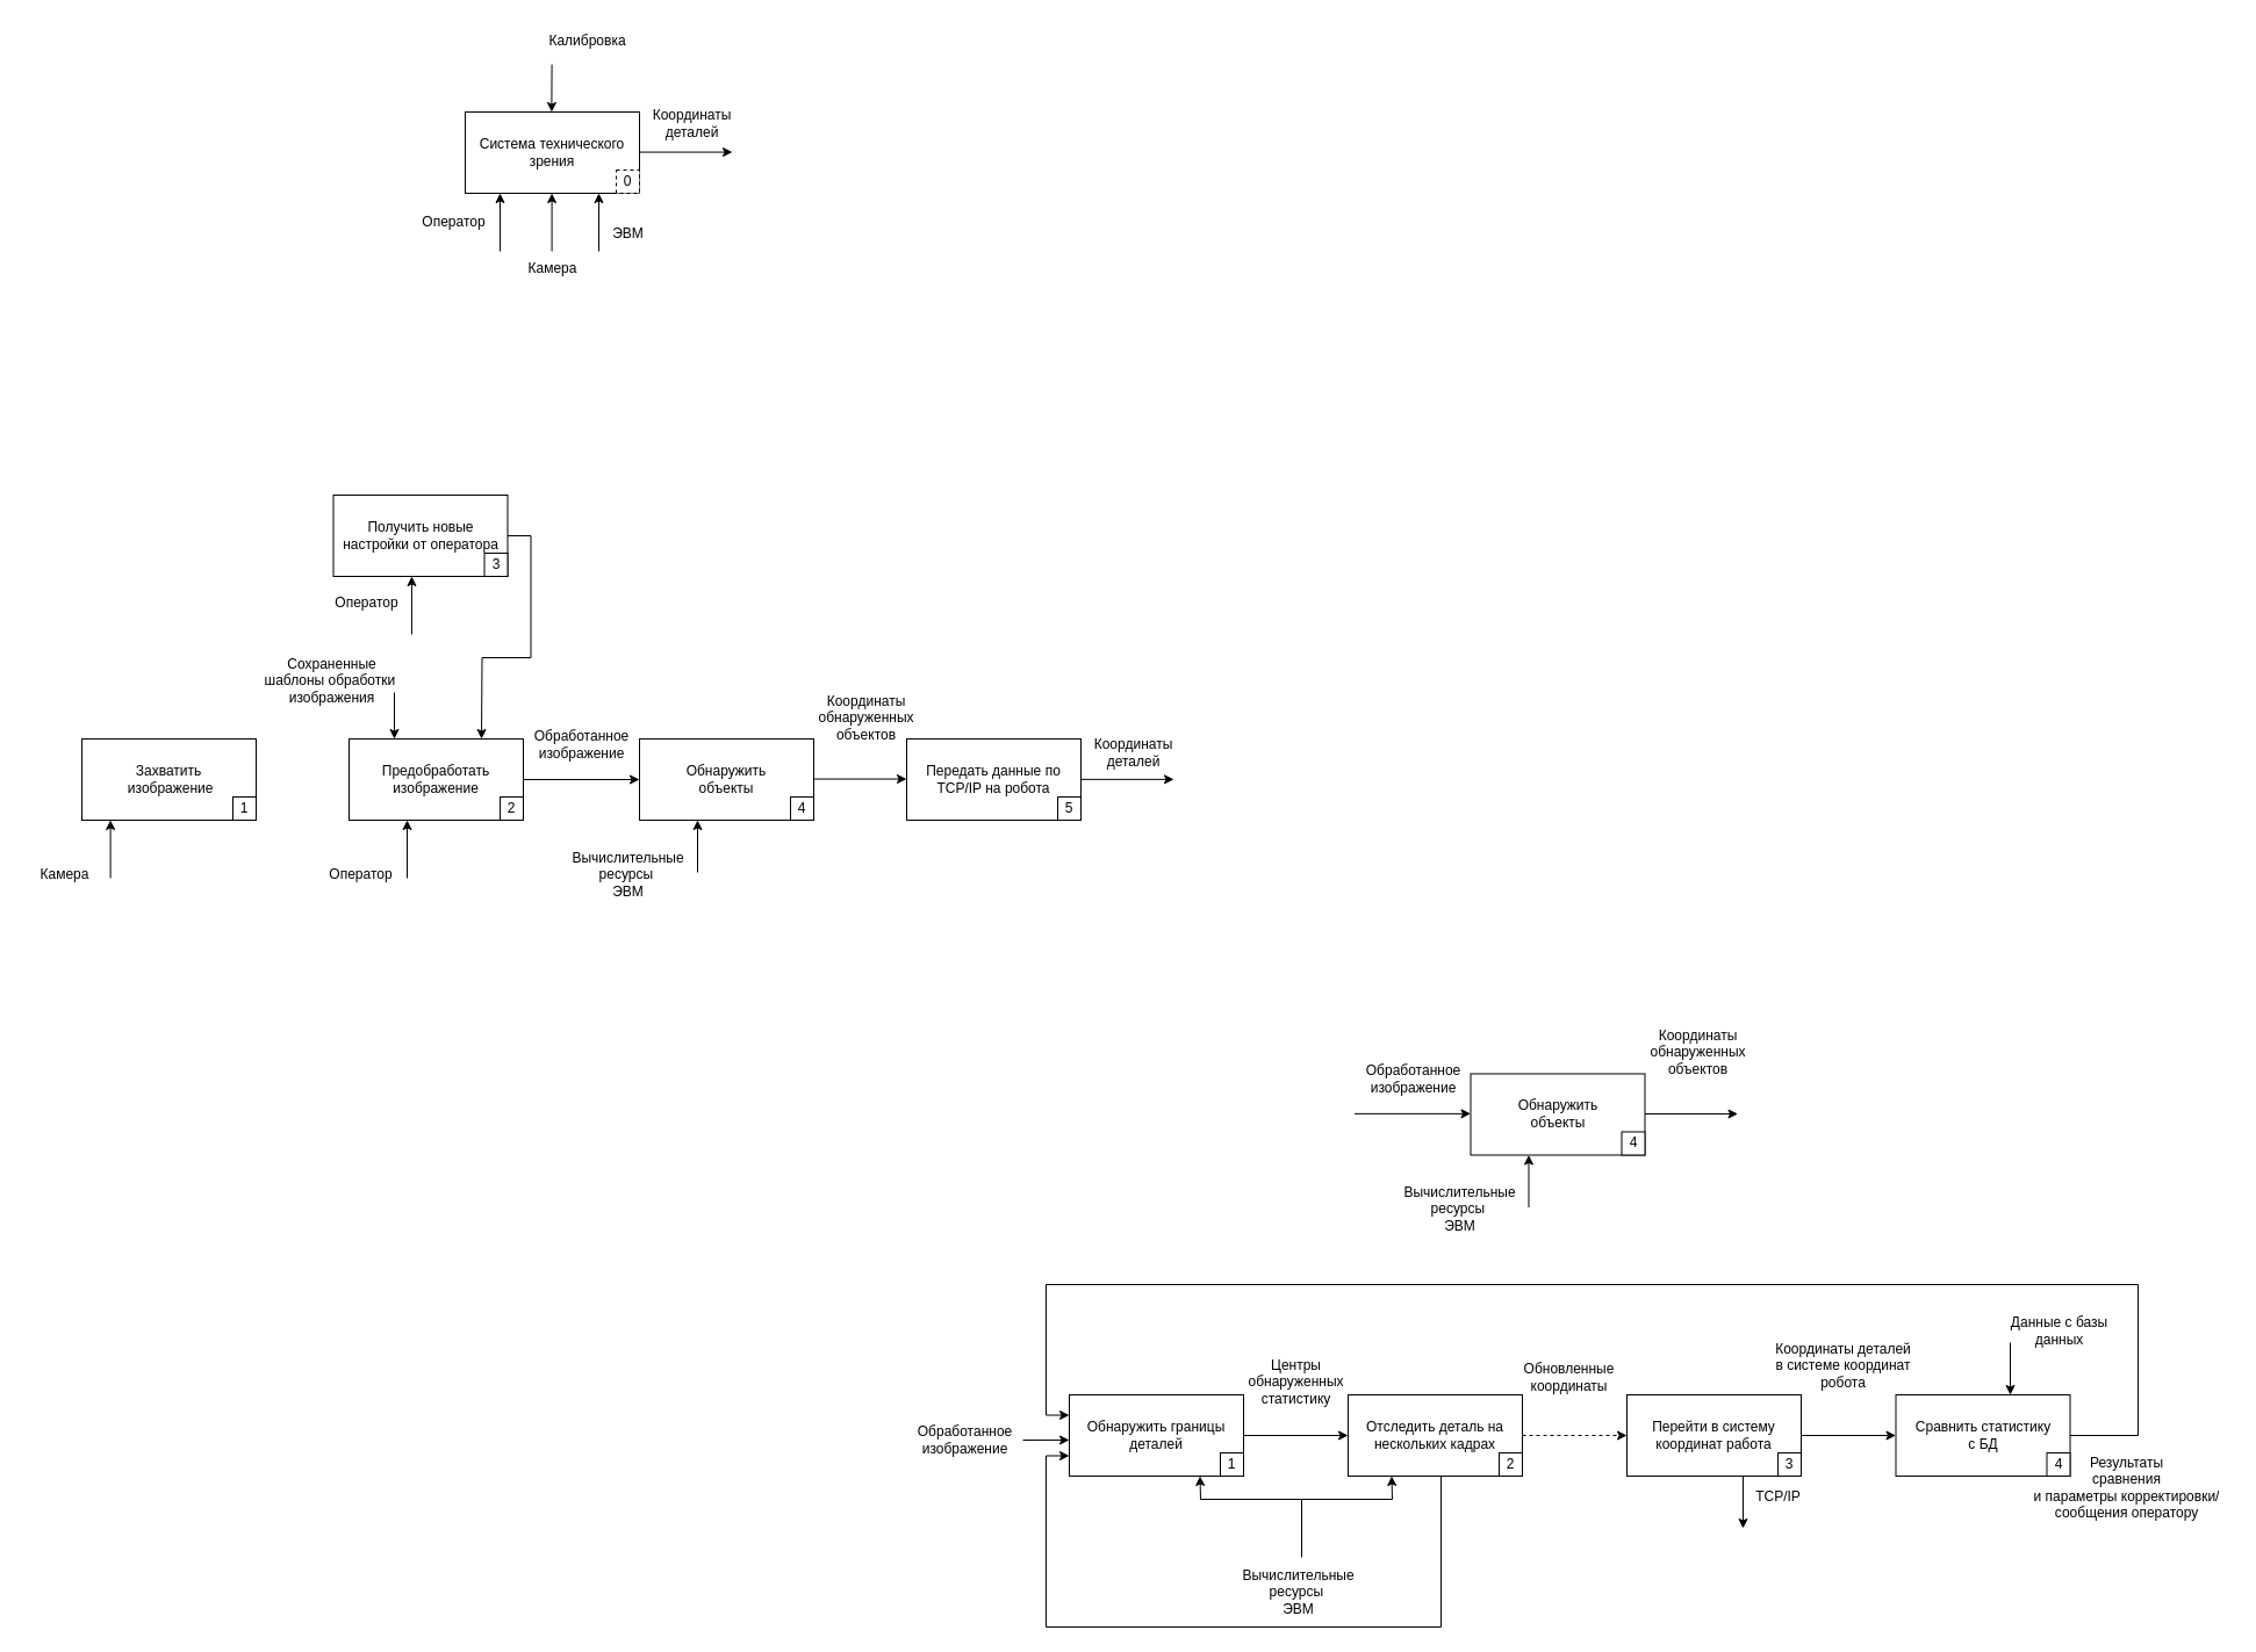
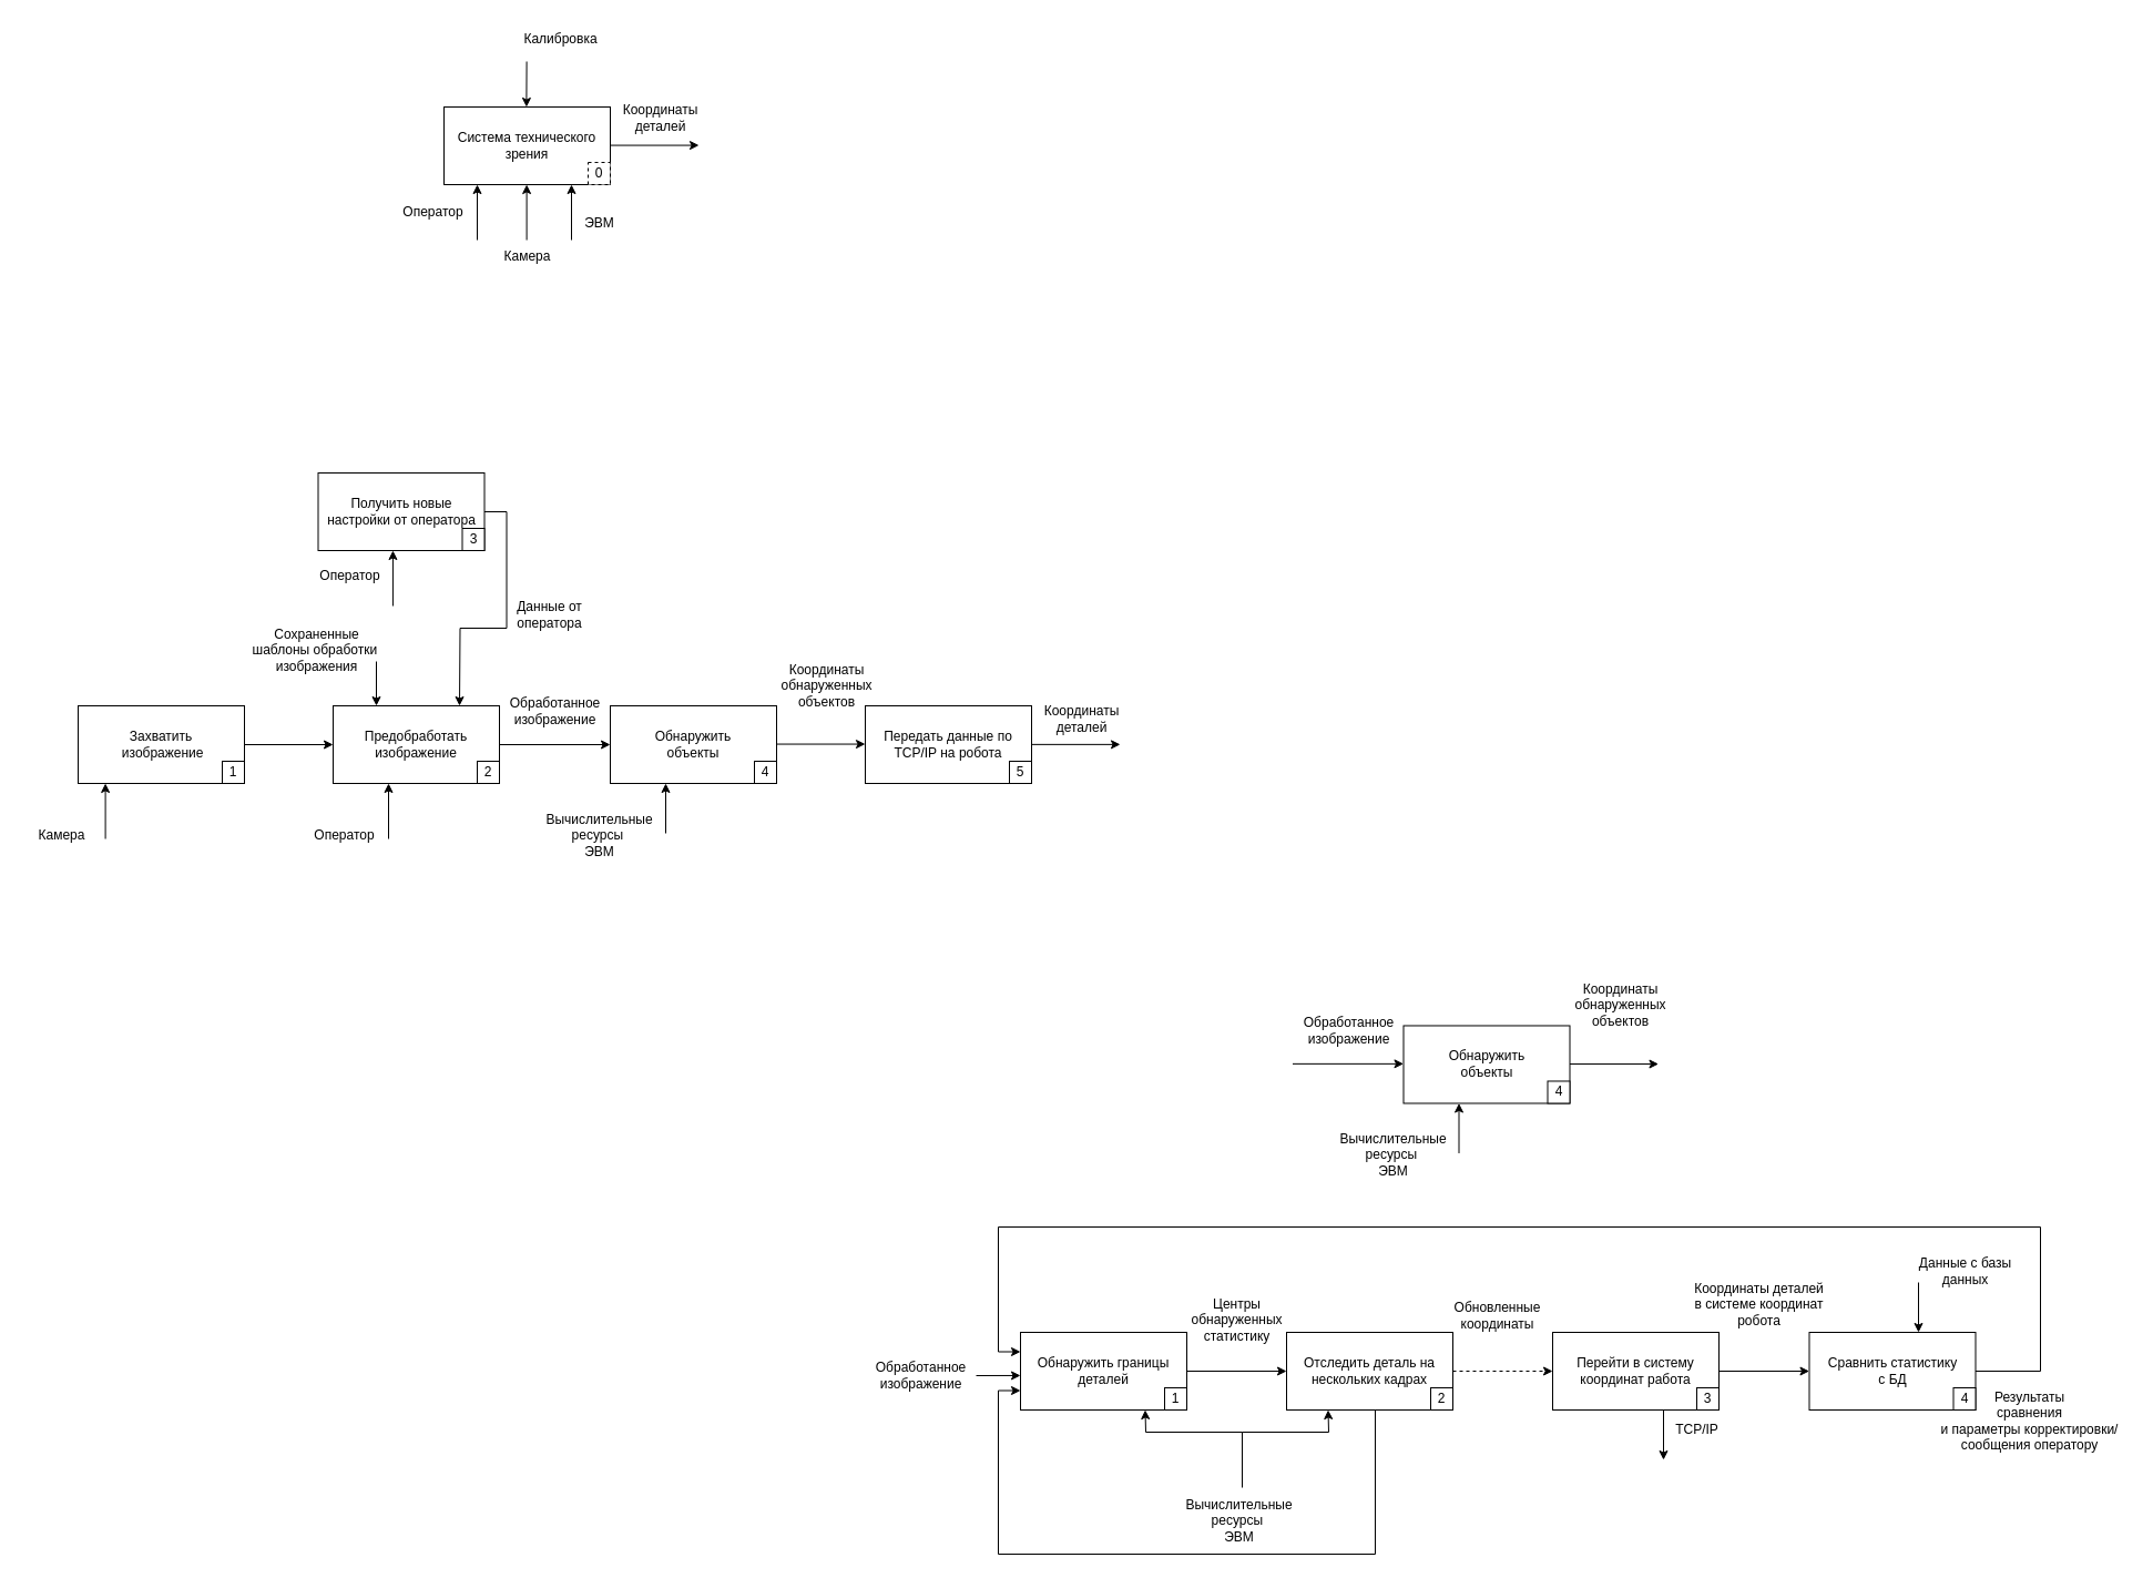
+ <mxCell id="34" value="Данные от &lt;br&gt;оператора" style="text;html=1;align=center;verticalAlign=middle;resizable=0;points=[];autosize=1;strokeColor=none;fillColor=none;" vertex="1" parent="1"><mxGeometry x="455" y="534" width="80" height="40" as="geometry" /></mxCell>
+ <mxCell id="22" value="" style="endArrow=classic;html=1;rounded=0;entryX=0;entryY=0.5;entryDx=0;entryDy=0;exitX=1;exitY=0.5;exitDx=0;exitDy=0;" edge="1" parent="1" source="14" target="23"><mxGeometry width="50" height="50" relative="1" as="geometry"><mxPoint x="220" y="670.87" as="sourcePoint" /><mxPoint x="300" y="670.87" as="targetPoint" /></mxGeometry></mxCell>
